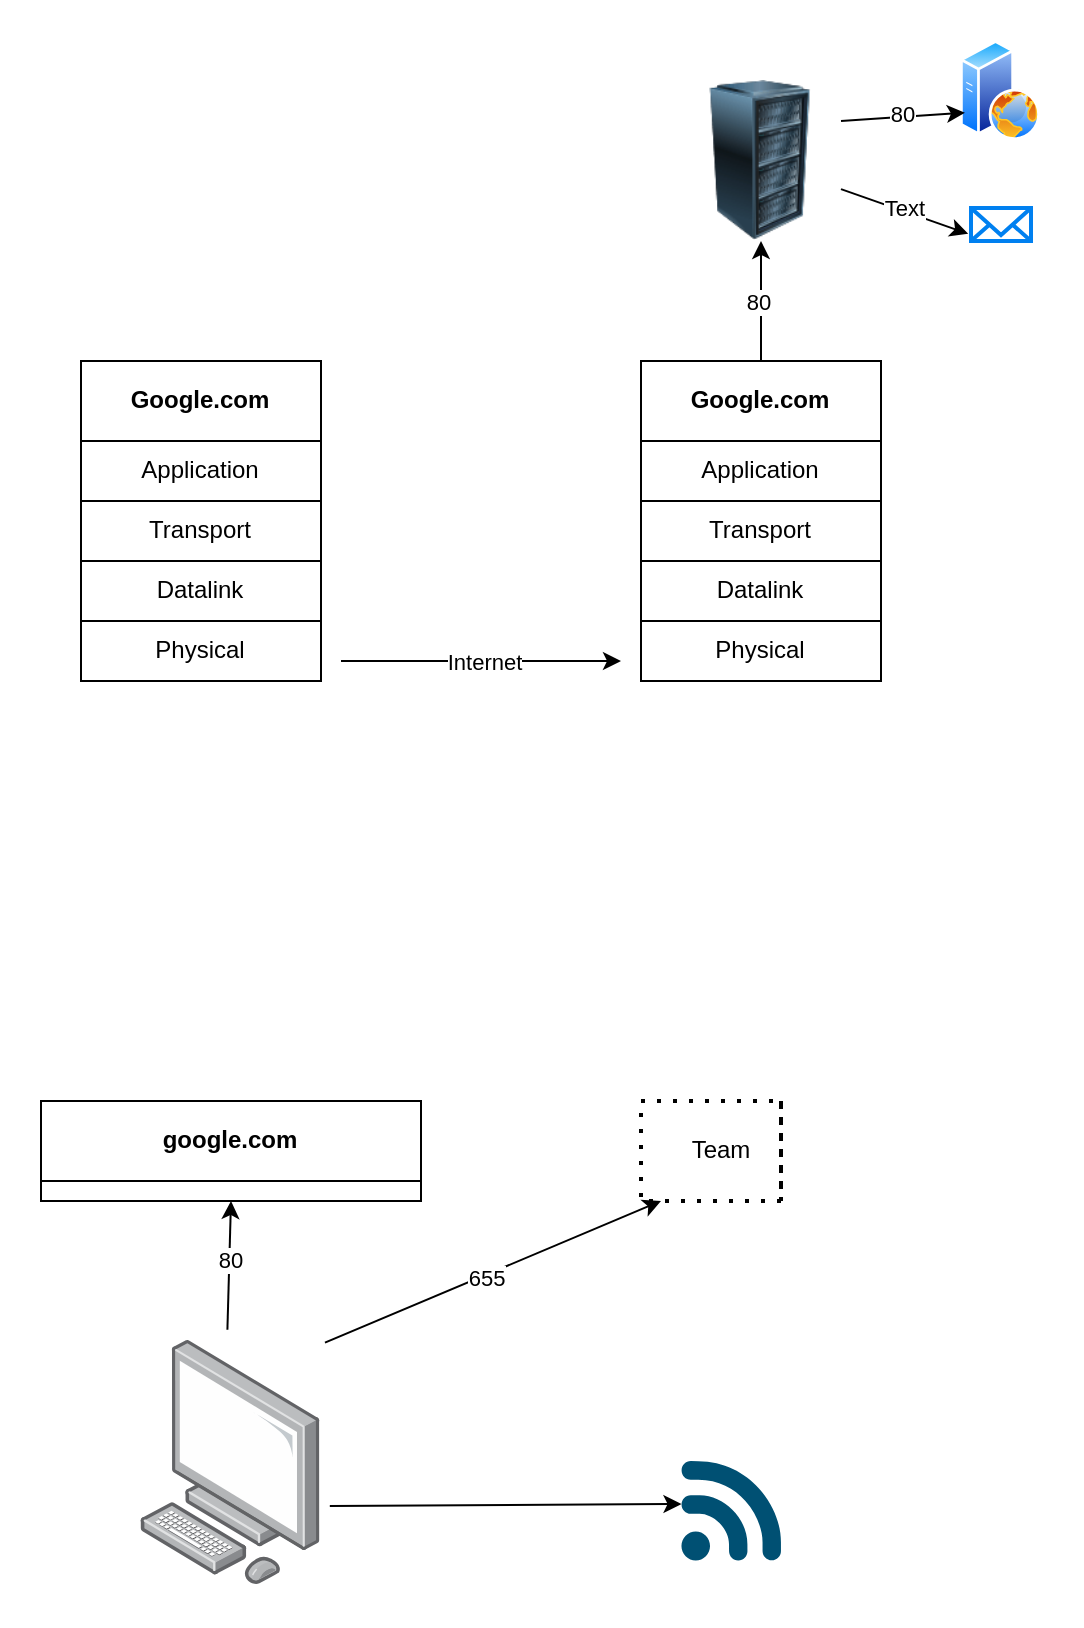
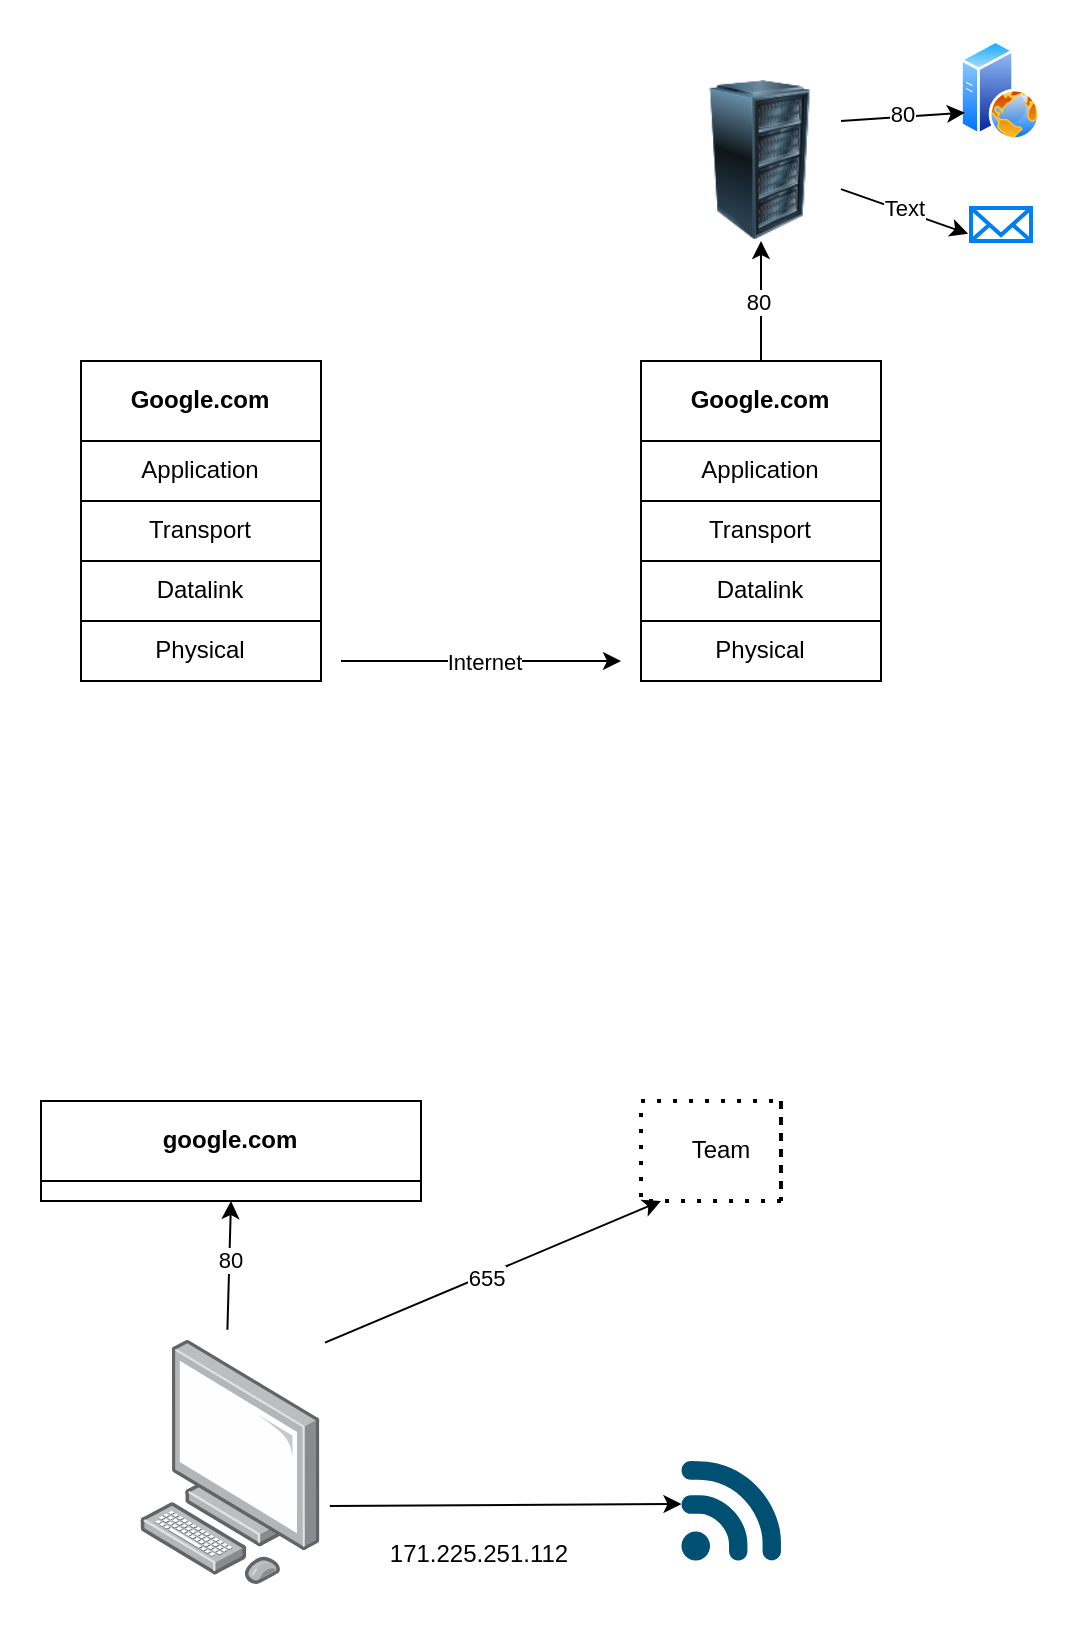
+ <mxCell id="26" value="171.225.251.112" style="text;html=1;align=center;verticalAlign=middle;resizable=0;points=[];autosize=1;strokeColor=none;fillColor=none;" vertex="1" parent="1"><mxGeometry x="184" y="761.97" width="110" height="30" as="geometry" /></mxCell>
